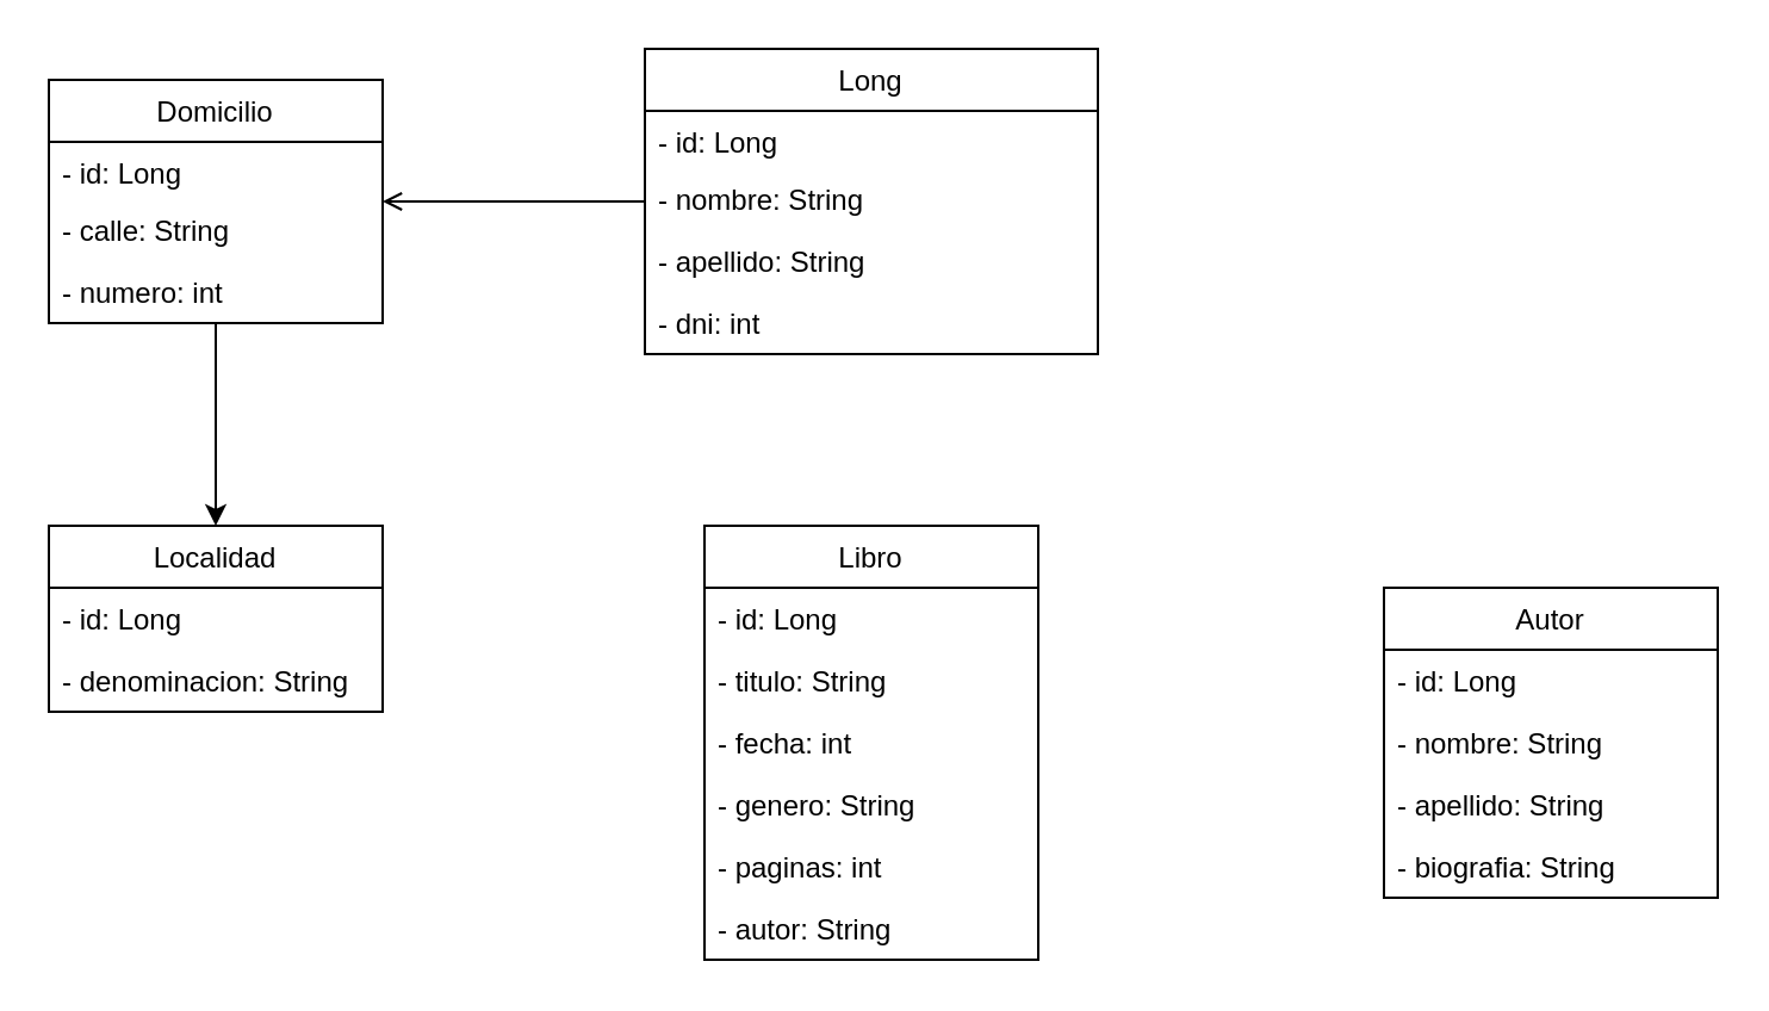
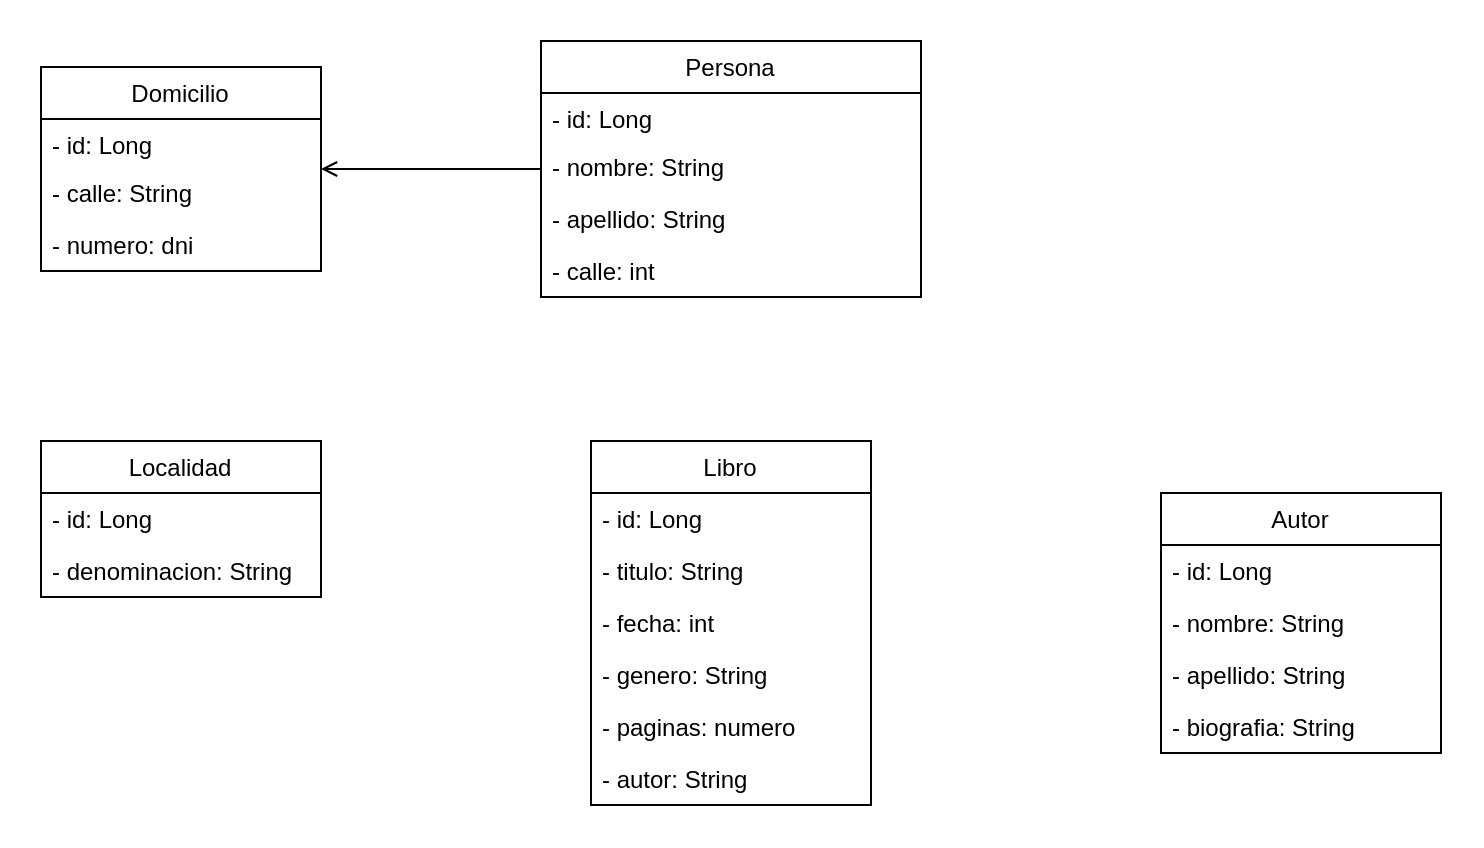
- <mxCell id="13" value="Long" style="swimlane;fontStyle=0;childLayout=stackLayout;horizontal=1;startSize=26;fillColor=none;horizontalStack=0;resizeParent=1;resizeParentMax=0;resizeLast=0;collapsible=1;marginBottom=0;" parent="1" vertex="1"><mxGeometry x="270" y="20" width="190" height="128" as="geometry" /></mxCell>
+ <mxCell id="13" value="Persona" style="swimlane;fontStyle=0;childLayout=stackLayout;horizontal=1;startSize=26;fillColor=none;horizontalStack=0;resizeParent=1;resizeParentMax=0;resizeLast=0;collapsible=1;marginBottom=0;" parent="1" vertex="1"><mxGeometry x="270" y="20" width="190" height="128" as="geometry" /></mxCell>
- <mxCell id="12" value="- numero: int" style="text;strokeColor=none;fillColor=none;align=left;verticalAlign=top;spacingLeft=4;spacingRight=4;overflow=hidden;rotatable=0;points=[[0,0.5],[1,0.5]];portConstraint=eastwest;" parent="9" vertex="1"><mxGeometry y="76" width="140" height="26" as="geometry" /></mxCell>
+ <mxCell id="12" value="- numero: dni" style="text;strokeColor=none;fillColor=none;align=left;verticalAlign=top;spacingLeft=4;spacingRight=4;overflow=hidden;rotatable=0;points=[[0,0.5],[1,0.5]];portConstraint=eastwest;" parent="9" vertex="1"><mxGeometry y="76" width="140" height="26" as="geometry" /></mxCell>
- <mxCell id="17" value="- dni: int" style="text;strokeColor=none;fillColor=none;align=left;verticalAlign=top;spacingLeft=4;spacingRight=4;overflow=hidden;rotatable=0;points=[[0,0.5],[1,0.5]];portConstraint=eastwest;" parent="13" vertex="1"><mxGeometry y="102" width="190" height="26" as="geometry" /></mxCell>
+ <mxCell id="17" value="- calle: int" style="text;strokeColor=none;fillColor=none;align=left;verticalAlign=top;spacingLeft=4;spacingRight=4;overflow=hidden;rotatable=0;points=[[0,0.5],[1,0.5]];portConstraint=eastwest;" parent="13" vertex="1"><mxGeometry y="102" width="190" height="26" as="geometry" /></mxCell>
- <mxCell id="27" value="" style="endArrow=classic;html=1;entryX=0.5;entryY=0;entryDx=0;entryDy=0;" edge="1" parent="1" source="9" target="18"><mxGeometry width="50" height="50" relative="1" as="geometry"><mxPoint x="50" y="200" as="sourcePoint" /><mxPoint x="100" y="150" as="targetPoint" /></mxGeometry></mxCell>
- <mxCell id="7" value="- paginas: int" style="text;strokeColor=none;fillColor=none;align=left;verticalAlign=top;spacingLeft=4;spacingRight=4;overflow=hidden;rotatable=0;points=[[0,0.5],[1,0.5]];portConstraint=eastwest;" vertex="1" parent="2"><mxGeometry y="130" width="140" height="26" as="geometry" /></mxCell>
+ <mxCell id="7" value="- paginas: numero" style="text;strokeColor=none;fillColor=none;align=left;verticalAlign=top;spacingLeft=4;spacingRight=4;overflow=hidden;rotatable=0;points=[[0,0.5],[1,0.5]];portConstraint=eastwest;" vertex="1" parent="2"><mxGeometry y="130" width="140" height="26" as="geometry" /></mxCell>
